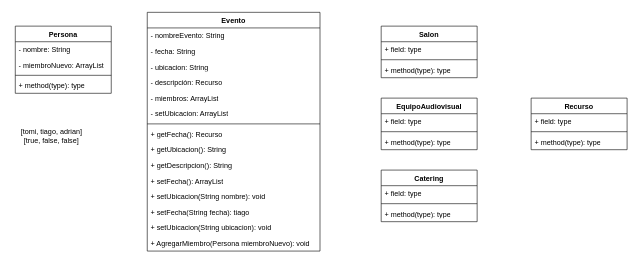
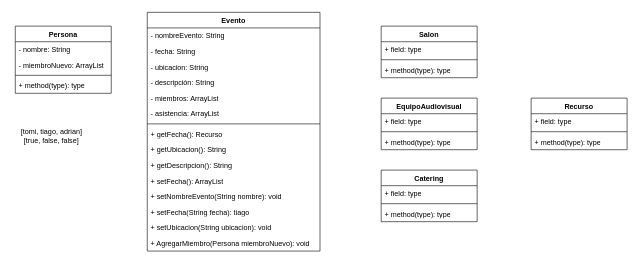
- <mxCell id="6" value="- descripción: Recurso" style="text;strokeColor=none;fillColor=none;align=left;verticalAlign=top;spacingLeft=4;spacingRight=4;overflow=hidden;rotatable=0;points=[[0,0.5],[1,0.5]];portConstraint=eastwest;whiteSpace=wrap;html=1;" vertex="1" parent="2"><mxGeometry y="104" width="288" height="26" as="geometry" /></mxCell>
+ <mxCell id="6" value="- descripción: String" style="text;strokeColor=none;fillColor=none;align=left;verticalAlign=top;spacingLeft=4;spacingRight=4;overflow=hidden;rotatable=0;points=[[0,0.5],[1,0.5]];portConstraint=eastwest;whiteSpace=wrap;html=1;" vertex="1" parent="2"><mxGeometry y="104" width="288" height="26" as="geometry" /></mxCell>
- <mxCell id="8" value="- setUbicacion: ArrayList" style="text;strokeColor=none;fillColor=none;align=left;verticalAlign=top;spacingLeft=4;spacingRight=4;overflow=hidden;rotatable=0;points=[[0,0.5],[1,0.5]];portConstraint=eastwest;whiteSpace=wrap;html=1;" vertex="1" parent="2"><mxGeometry y="156" width="288" height="26" as="geometry" /></mxCell>
+ <mxCell id="8" value="- asistencia: ArrayList" style="text;strokeColor=none;fillColor=none;align=left;verticalAlign=top;spacingLeft=4;spacingRight=4;overflow=hidden;rotatable=0;points=[[0,0.5],[1,0.5]];portConstraint=eastwest;whiteSpace=wrap;html=1;" vertex="1" parent="2"><mxGeometry y="156" width="288" height="26" as="geometry" /></mxCell>
- <mxCell id="14" value="+ setUbicacion(String nombre): void" style="text;strokeColor=none;fillColor=none;align=left;verticalAlign=top;spacingLeft=4;spacingRight=4;overflow=hidden;rotatable=0;points=[[0,0.5],[1,0.5]];portConstraint=eastwest;whiteSpace=wrap;html=1;" vertex="1" parent="2"><mxGeometry y="294" width="288" height="26" as="geometry" /></mxCell>
+ <mxCell id="14" value="+ setNombreEvento(String nombre): void" style="text;strokeColor=none;fillColor=none;align=left;verticalAlign=top;spacingLeft=4;spacingRight=4;overflow=hidden;rotatable=0;points=[[0,0.5],[1,0.5]];portConstraint=eastwest;whiteSpace=wrap;html=1;" vertex="1" parent="2"><mxGeometry y="294" width="288" height="26" as="geometry" /></mxCell>
